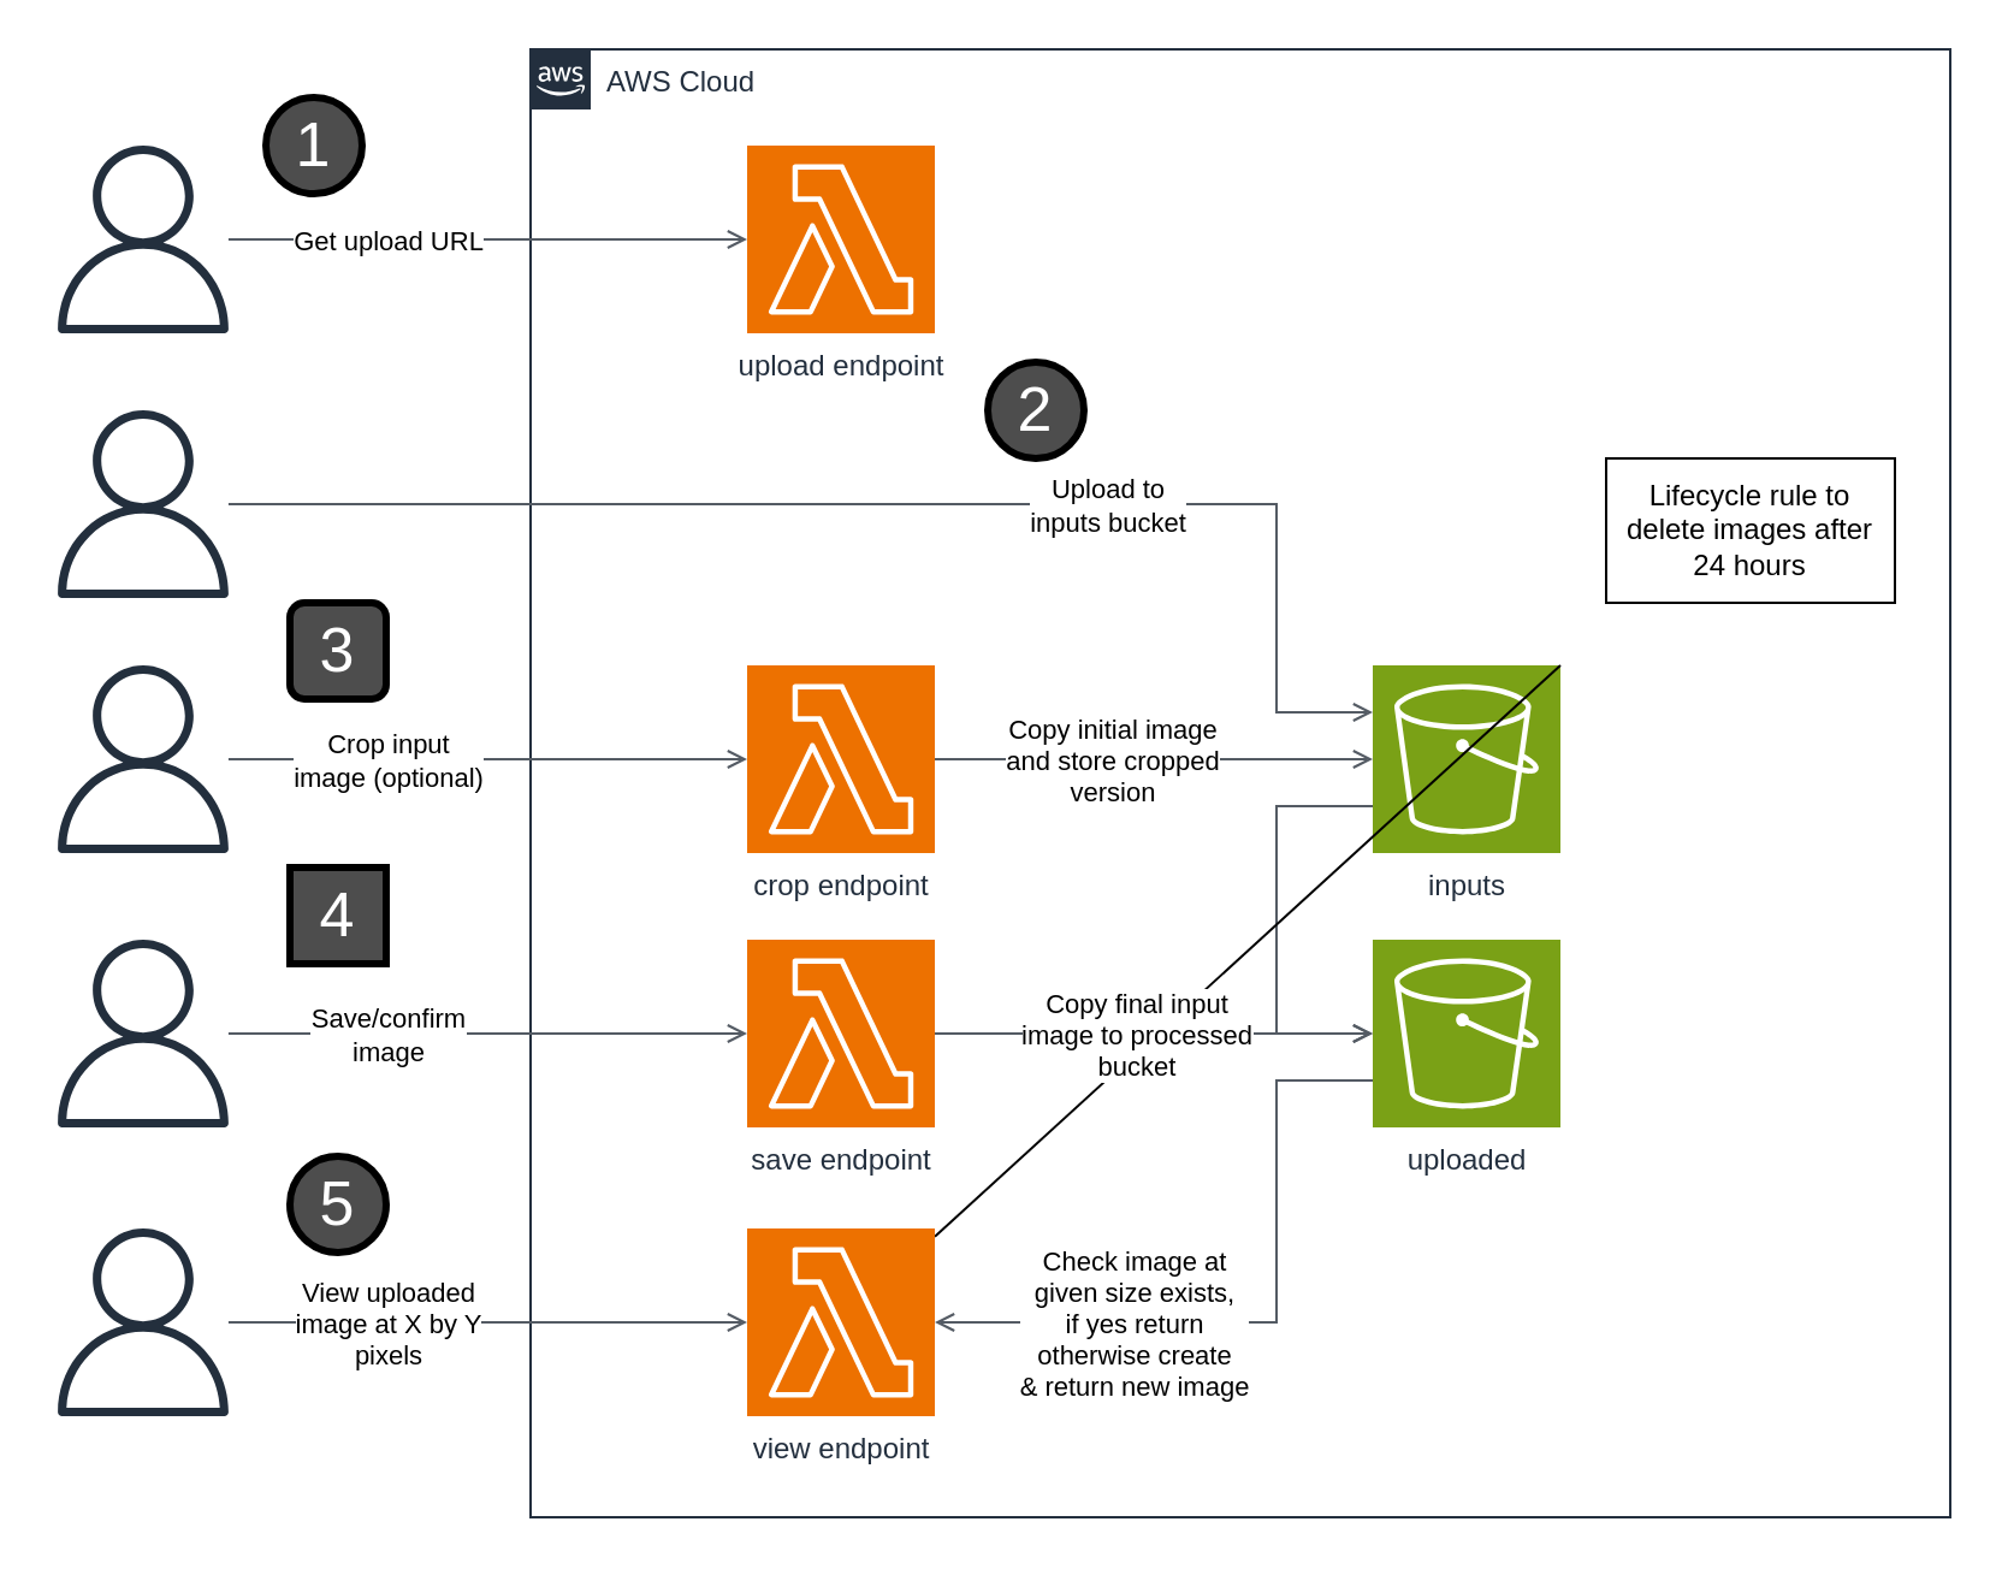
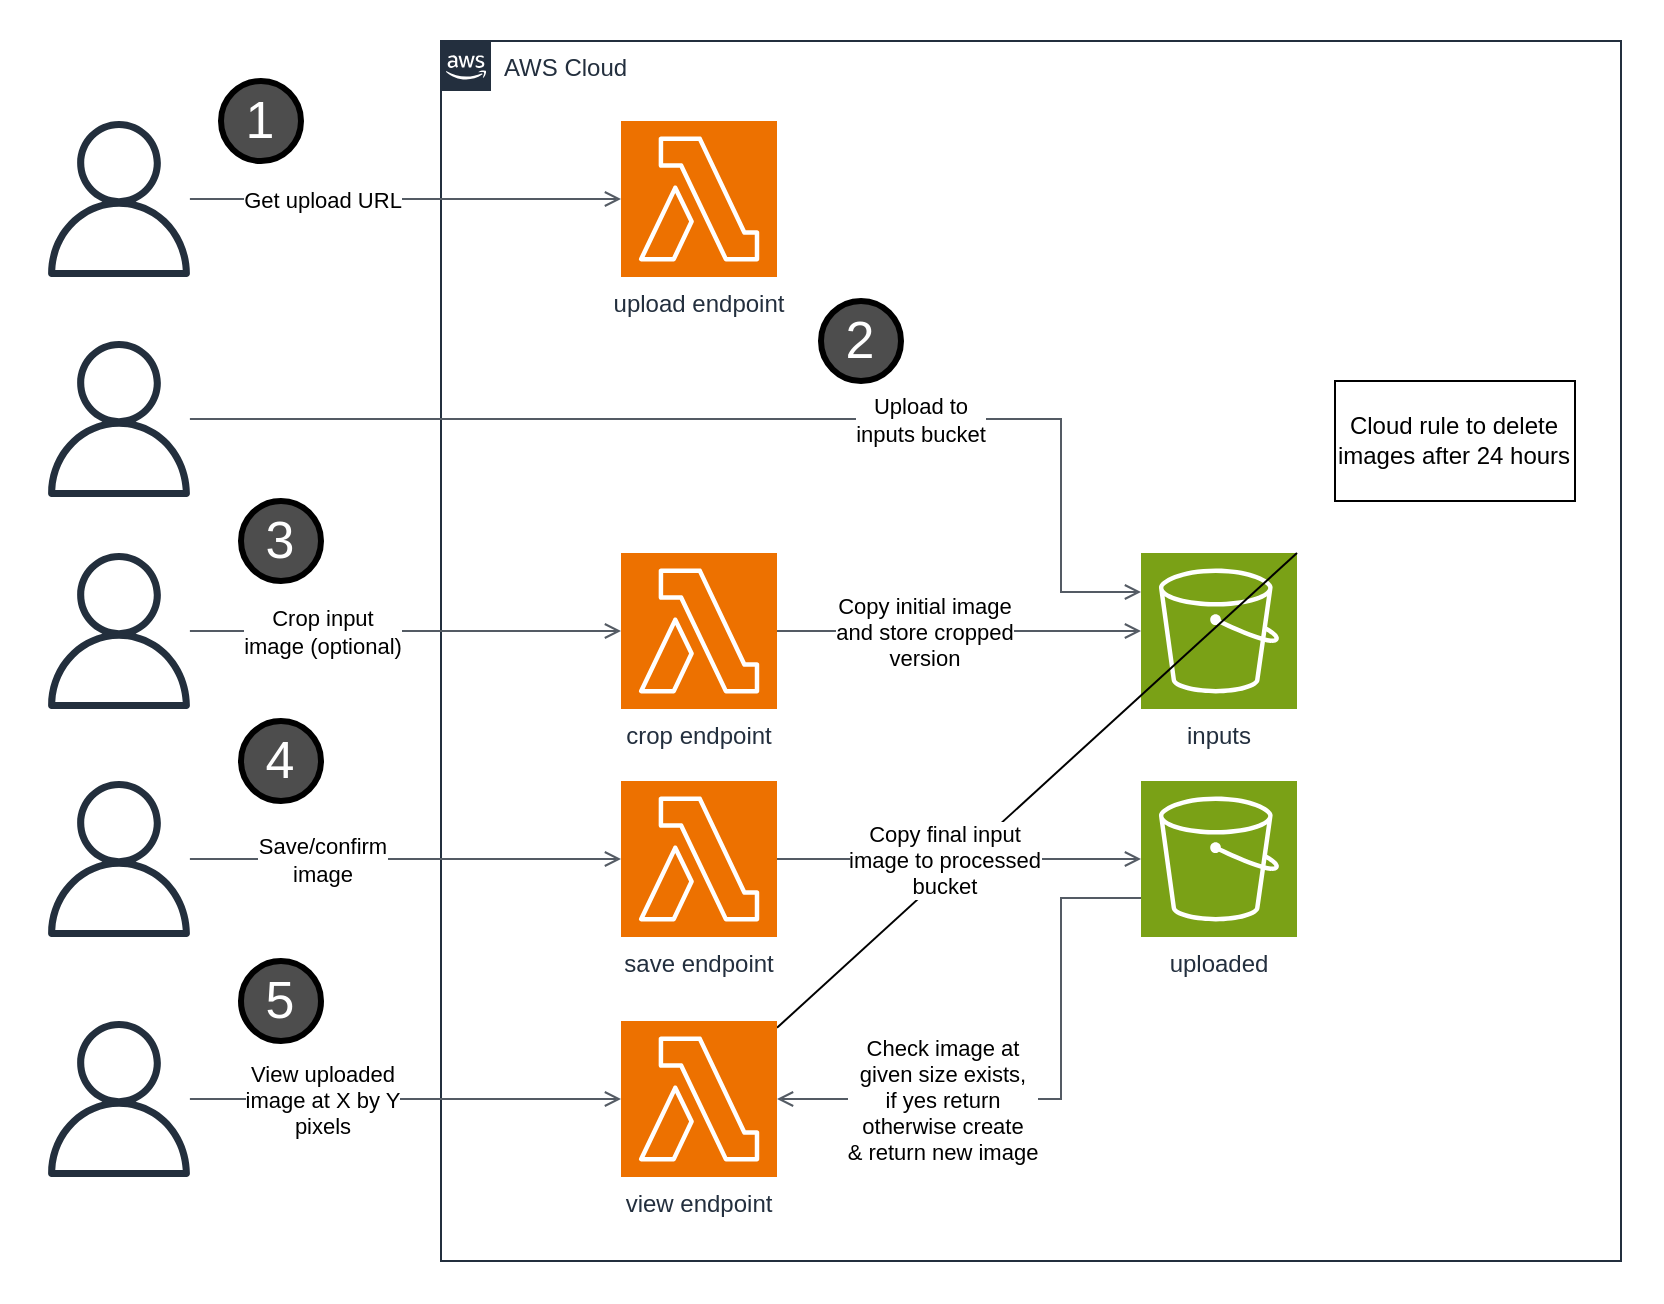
- <mxCell id="10" value="Lifecycle rule to delete images after 24 hours" style="rounded=0;whiteSpace=wrap;html=1;" vertex="1" parent="2"><mxGeometry x="447" y="170" width="120" height="60" as="geometry" /></mxCell>
+ <mxCell id="10" value="Cloud rule to delete images after 24 hours" style="rounded=0;whiteSpace=wrap;html=1;" vertex="1" parent="2"><mxGeometry x="447" y="170" width="120" height="60" as="geometry" /></mxCell>
- <mxCell id="35" value="3" style="whiteSpace=wrap;html=1;aspect=fixed;fillColor=#4D4D4D;strokeWidth=3;fontColor=#FFFFFF;fontSize=26;rounded=1;" vertex="1" parent="1"><mxGeometry x="120" y="250" width="40" height="40" as="geometry" /></mxCell>
+ <mxCell id="35" value="3" style="ellipse;whiteSpace=wrap;html=1;aspect=fixed;fillColor=#4D4D4D;strokeWidth=3;fontColor=#FFFFFF;fontSize=26;" vertex="1" parent="1"><mxGeometry x="120" y="250" width="40" height="40" as="geometry" /></mxCell>
- <mxCell id="9" value="" style="edgeStyle=orthogonalEdgeStyle;html=1;endArrow=open;elbow=vertical;startArrow=none;endFill=0;strokeColor=#545B64;rounded=0;exitX=0;exitY=0.75;exitDx=0;exitDy=0;exitPerimeter=0;entryX=0;entryY=0.5;entryDx=0;entryDy=0;entryPerimeter=0;" edge="1" parent="2" source="6" target="8"><mxGeometry width="100" relative="1" as="geometry"><mxPoint x="360" y="620" as="sourcePoint" /><mxPoint x="460" y="620" as="targetPoint" /><Array as="points"><mxPoint x="310" y="315" /><mxPoint x="310" y="409" /></Array></mxGeometry></mxCell>
- <mxCell id="36" value="4" style="whiteSpace=wrap;html=1;aspect=fixed;fillColor=#4D4D4D;strokeWidth=3;fontColor=#FFFFFF;fontSize=26;rounded=0;" vertex="1" parent="1"><mxGeometry x="120" y="360" width="40" height="40" as="geometry" /></mxCell>
+ <mxCell id="36" value="4" style="ellipse;whiteSpace=wrap;html=1;aspect=fixed;fillColor=#4D4D4D;strokeWidth=3;fontColor=#FFFFFF;fontSize=26;" vertex="1" parent="1"><mxGeometry x="120" y="360" width="40" height="40" as="geometry" /></mxCell>
